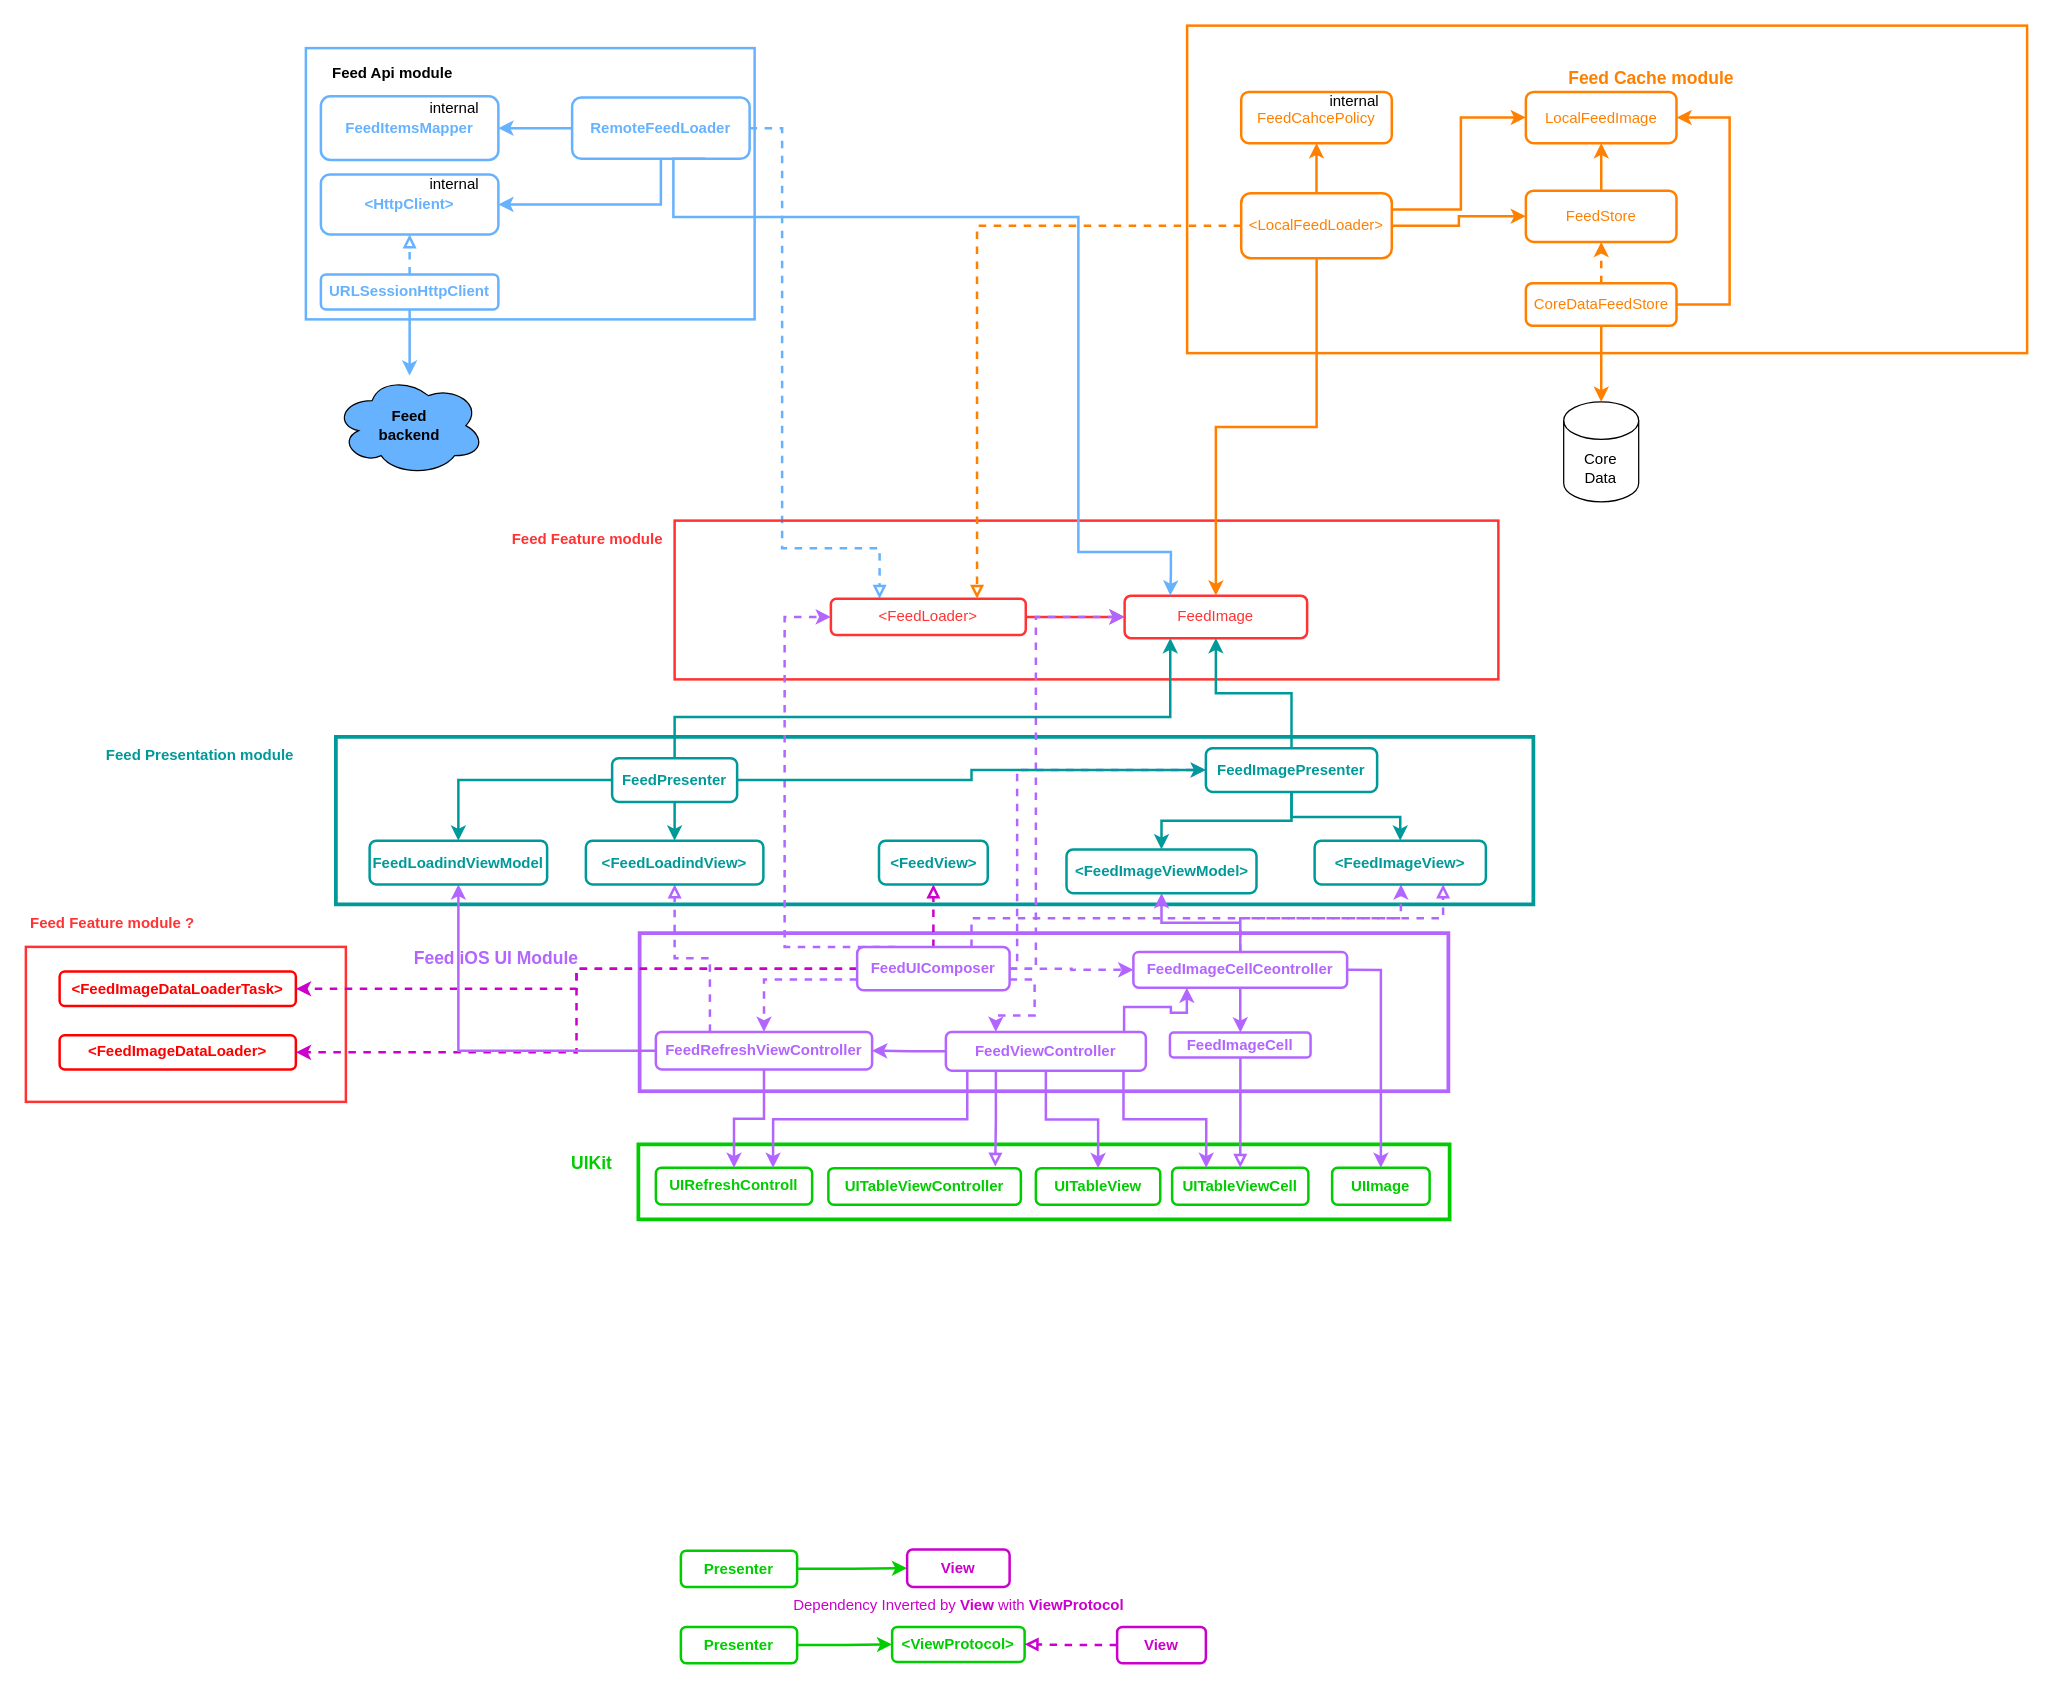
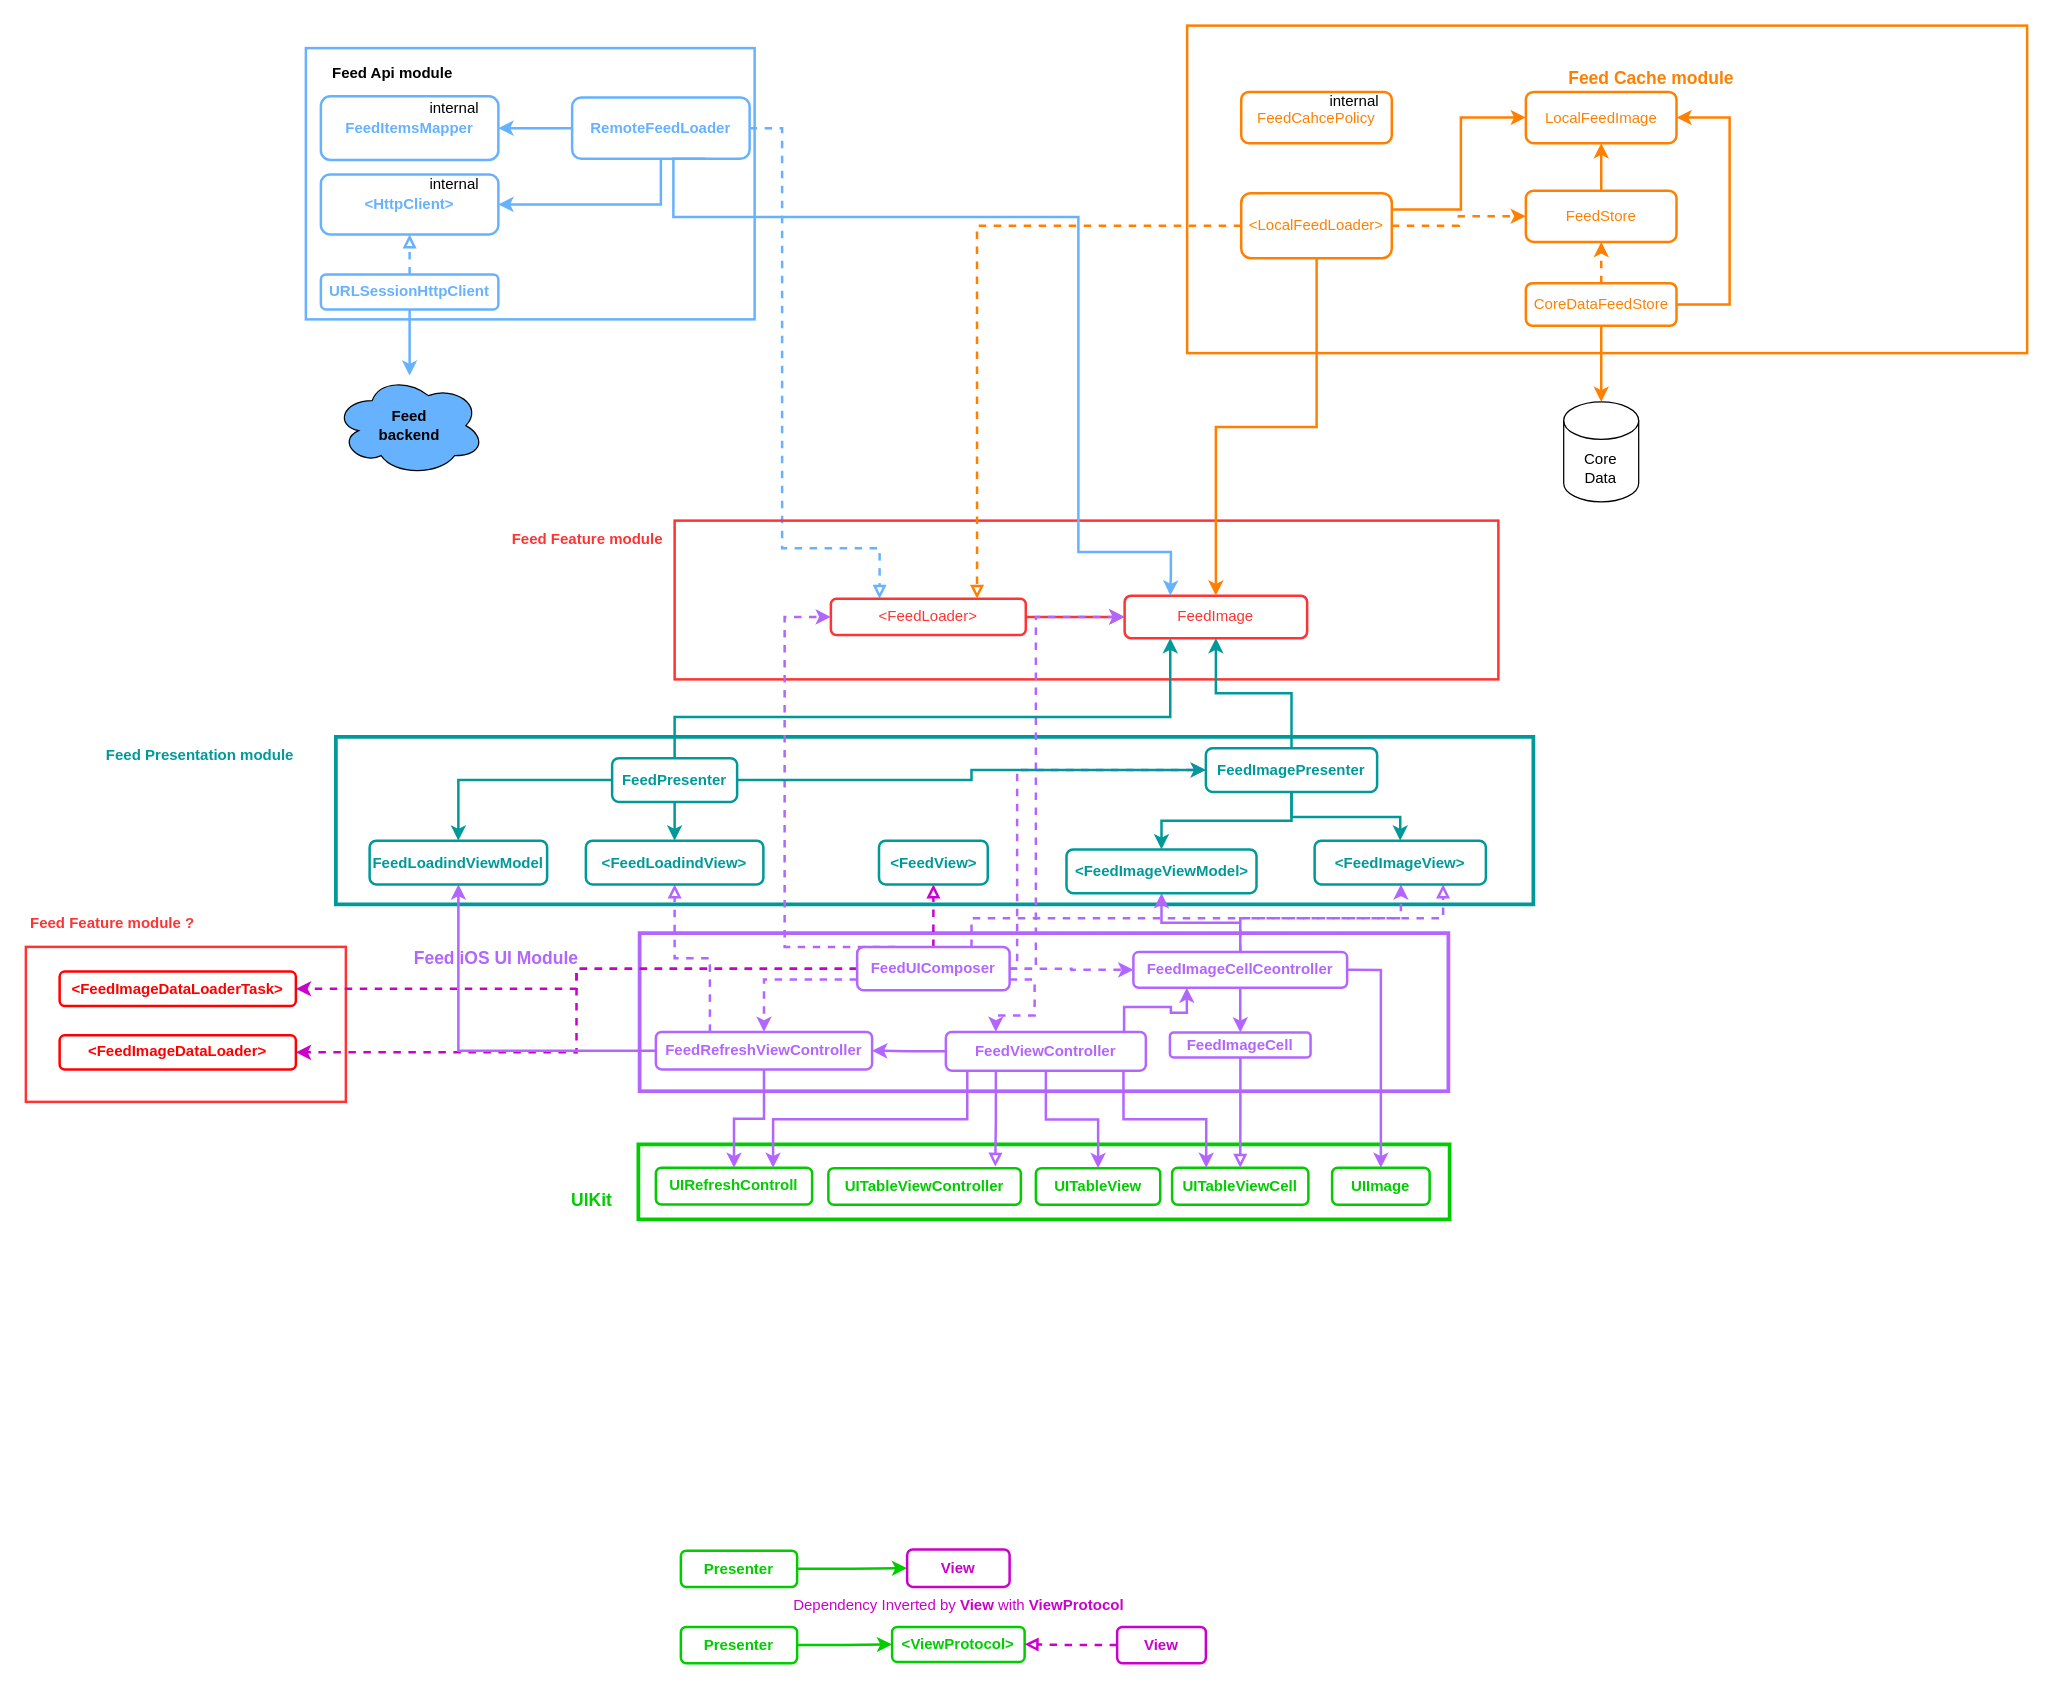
- <mxCell id="25" style="edgeStyle=orthogonalEdgeStyle;rounded=0;orthogonalLoop=1;jettySize=auto;html=1;strokeWidth=2;strokeColor=#FF8000;" parent="23" source="28" target="32" edge="1"><mxGeometry relative="1" as="geometry" /></mxCell>
- <mxCell id="27" style="edgeStyle=orthogonalEdgeStyle;rounded=0;orthogonalLoop=1;jettySize=auto;html=1;strokeColor=#FF8000;strokeWidth=2;" parent="23" source="28" target="30" edge="1"><mxGeometry relative="1" as="geometry" /></mxCell>
+ <mxCell id="27" style="edgeStyle=orthogonalEdgeStyle;rounded=0;orthogonalLoop=1;jettySize=auto;html=1;strokeColor=#FF8000;strokeWidth=2;dashed=1;" parent="23" source="28" target="30" edge="1"><mxGeometry relative="1" as="geometry" /></mxCell>
- <mxCell id="52" value="UIKit" style="text;html=1;strokeColor=none;fillColor=none;align=center;verticalAlign=middle;whiteSpace=wrap;rounded=0;fontSize=14;fontColor=#00CC00;fontStyle=1" parent="1" vertex="1"><mxGeometry x="443" y="915" width="60" height="30" as="geometry" /></mxCell>
+ <mxCell id="52" value="UIKit" style="text;html=1;strokeColor=none;fillColor=none;align=center;verticalAlign=middle;whiteSpace=wrap;rounded=0;fontSize=14;fontColor=#00CC00;fontStyle=1" parent="1" vertex="1"><mxGeometry x="443" y="945" width="60" height="30" as="geometry" /></mxCell>
